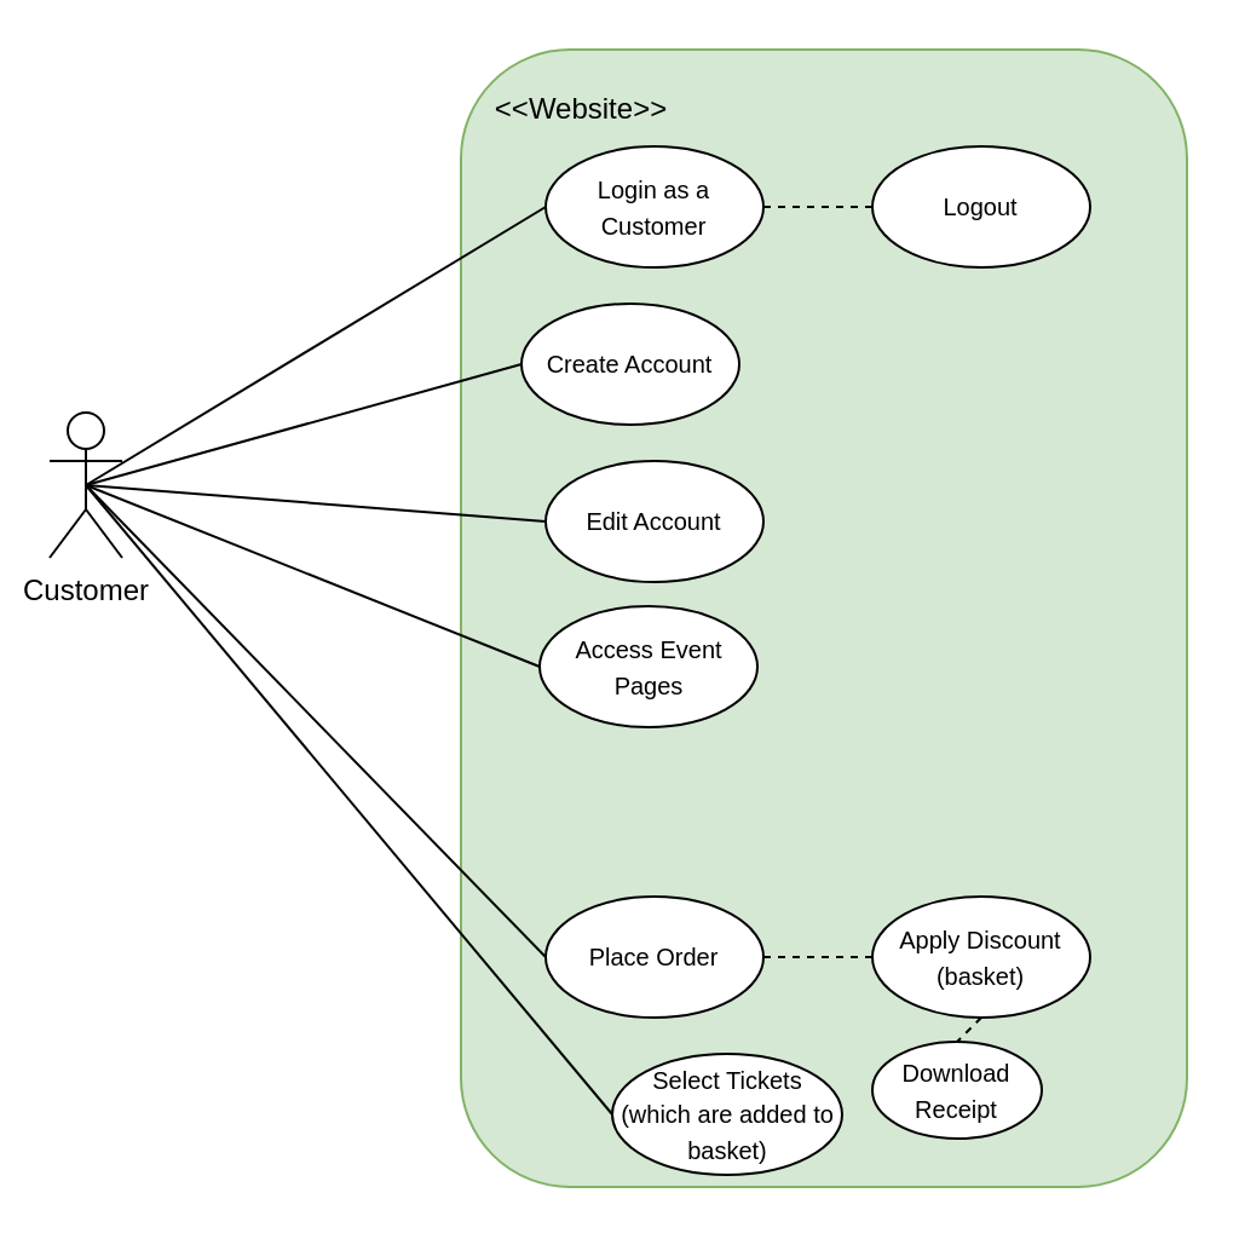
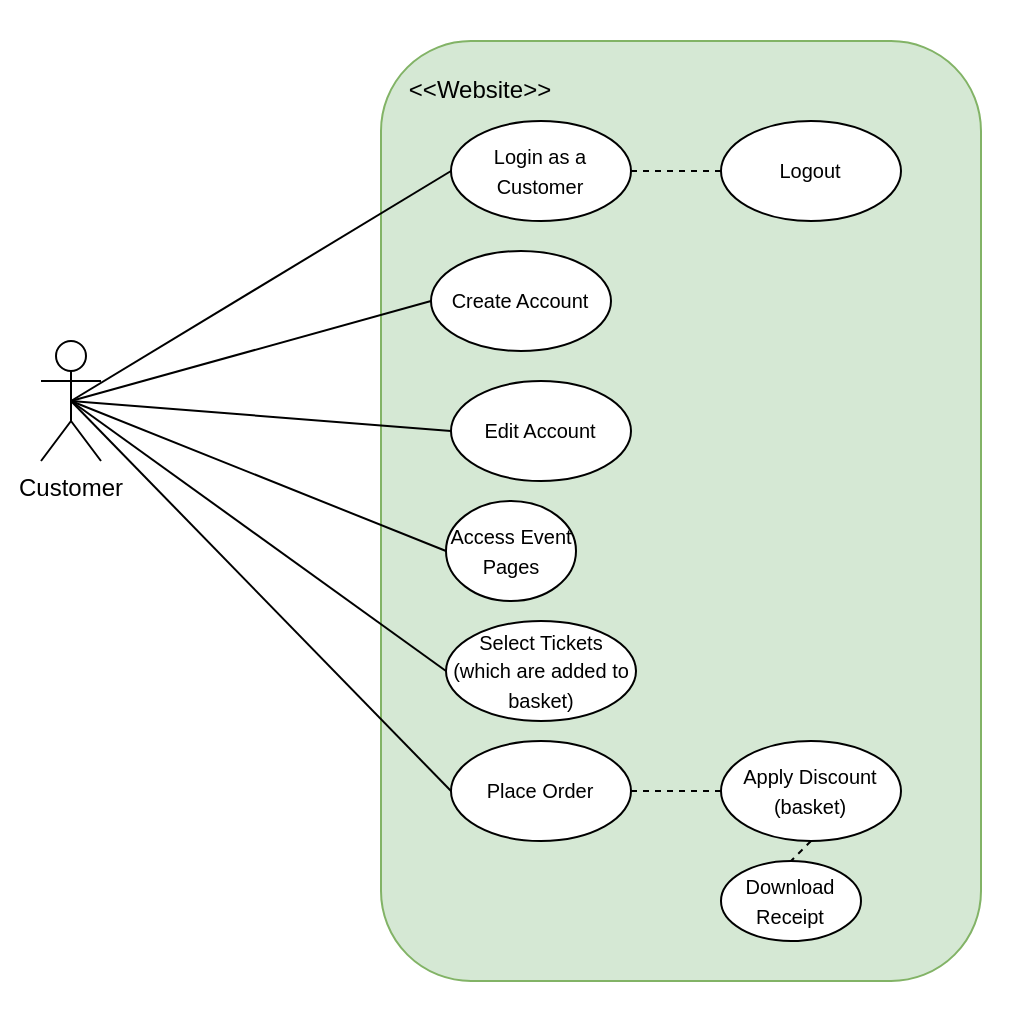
- <mxCell id="7" value="&lt;font style=&quot;font-size: 10px;&quot;&gt;Access Event Pages&lt;/font&gt;" style="ellipse;whiteSpace=wrap;html=1;" vertex="1" parent="1"><mxGeometry x="222.5" y="250" width="90" height="50" as="geometry" /></mxCell>
+ <mxCell id="7" value="&lt;font style=&quot;font-size: 10px;&quot;&gt;Access Event Pages&lt;/font&gt;" style="ellipse;whiteSpace=wrap;html=1;" vertex="1" parent="1"><mxGeometry x="222.5" y="250" width="65" height="50" as="geometry" /></mxCell>
- <mxCell id="8" value="&lt;font style=&quot;font-size: 10px;&quot;&gt;Select Tickets (which are added to basket)&lt;/font&gt;" style="ellipse;whiteSpace=wrap;html=1;" vertex="1" parent="1"><mxGeometry x="252.5" y="435" width="95" height="50" as="geometry" /></mxCell>
+ <mxCell id="8" value="&lt;font style=&quot;font-size: 10px;&quot;&gt;Select Tickets (which are added to basket)&lt;/font&gt;" style="ellipse;whiteSpace=wrap;html=1;" vertex="1" parent="1"><mxGeometry x="222.5" y="310" width="95" height="50" as="geometry" /></mxCell>
